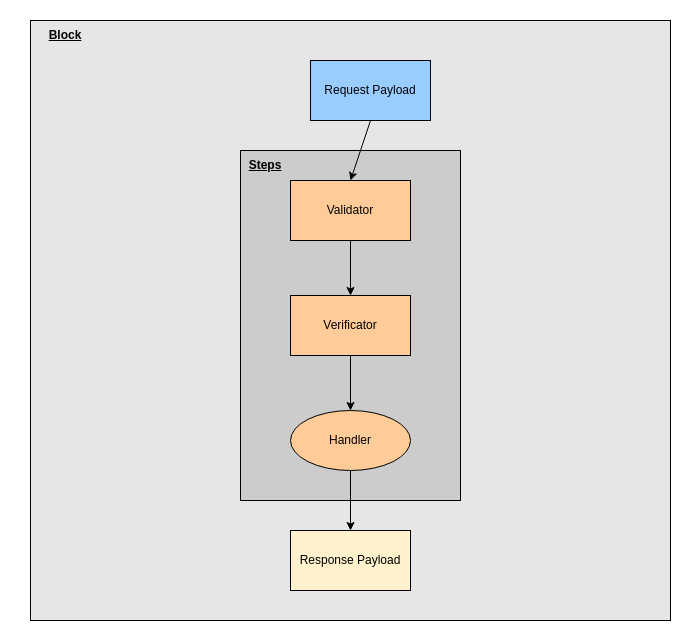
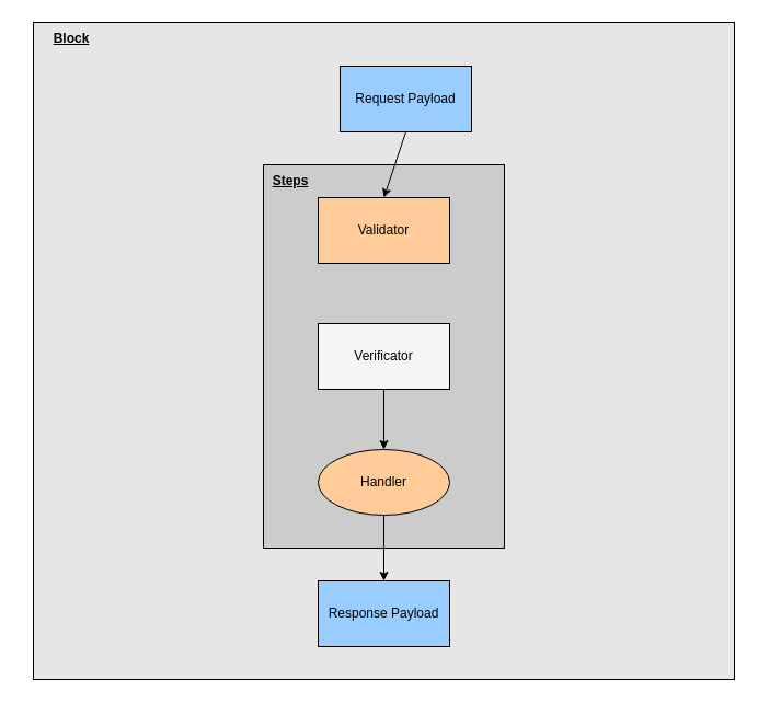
- <mxCell id="6" style="edgeStyle=none;html=1;" parent="1" source="7" target="9" edge="1"><mxGeometry relative="1" as="geometry" /></mxCell>
- <mxCell id="9" value="Verificator" style="rounded=0;whiteSpace=wrap;html=1;fillColor=#FFCC99;" parent="1" vertex="1"><mxGeometry x="290" y="295" width="120" height="60" as="geometry" /></mxCell>
+ <mxCell id="9" value="Verificator" style="rounded=0;whiteSpace=wrap;html=1;fillColor=#f5f5f5;" parent="1" vertex="1"><mxGeometry x="290" y="295" width="120" height="60" as="geometry" /></mxCell>
- <mxCell id="5" value="Response Payload" style="rounded=0;whiteSpace=wrap;html=1;fillColor=#fff2cc;" parent="1" vertex="1"><mxGeometry x="290" y="530" width="120" height="60" as="geometry" /></mxCell>
+ <mxCell id="5" value="Response Payload" style="rounded=0;whiteSpace=wrap;html=1;fillColor=#99CCFF;" parent="1" vertex="1"><mxGeometry x="290" y="530" width="120" height="60" as="geometry" /></mxCell>
